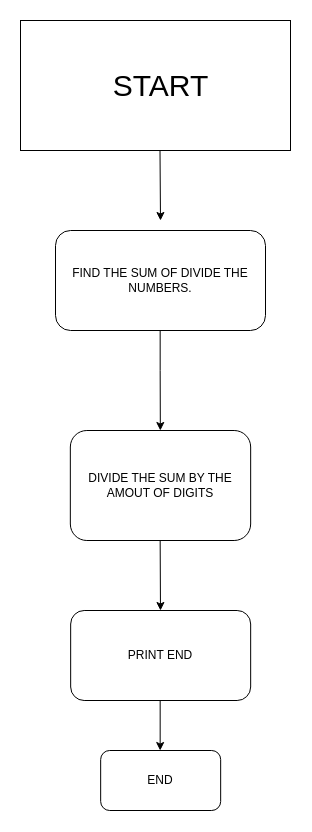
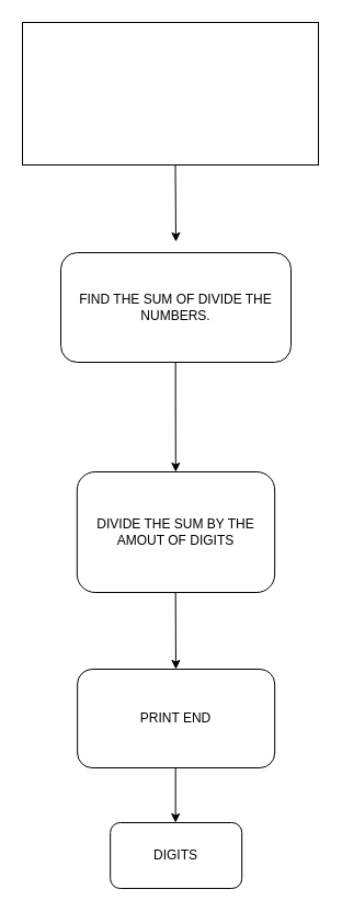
- <mxCell id="3" value="&lt;font style=&quot;font-size: 30px;&quot;&gt;START&lt;/font&gt;" style="text;html=1;align=center;verticalAlign=middle;resizable=0;points=[];autosize=1;strokeColor=none;fillColor=none;" vertex="1" parent="1"><mxGeometry x="100" y="60" width="120" height="50" as="geometry" /></mxCell>
- <mxCell id="11" value="END" style="rounded=1;whiteSpace=wrap;html=1;" vertex="1" parent="1"><mxGeometry x="100.17" y="750" width="120" height="60" as="geometry" /></mxCell>
+ <mxCell id="11" value="DIGITS" style="rounded=1;whiteSpace=wrap;html=1;" vertex="1" parent="1"><mxGeometry x="100.17" y="750" width="120" height="60" as="geometry" /></mxCell>
